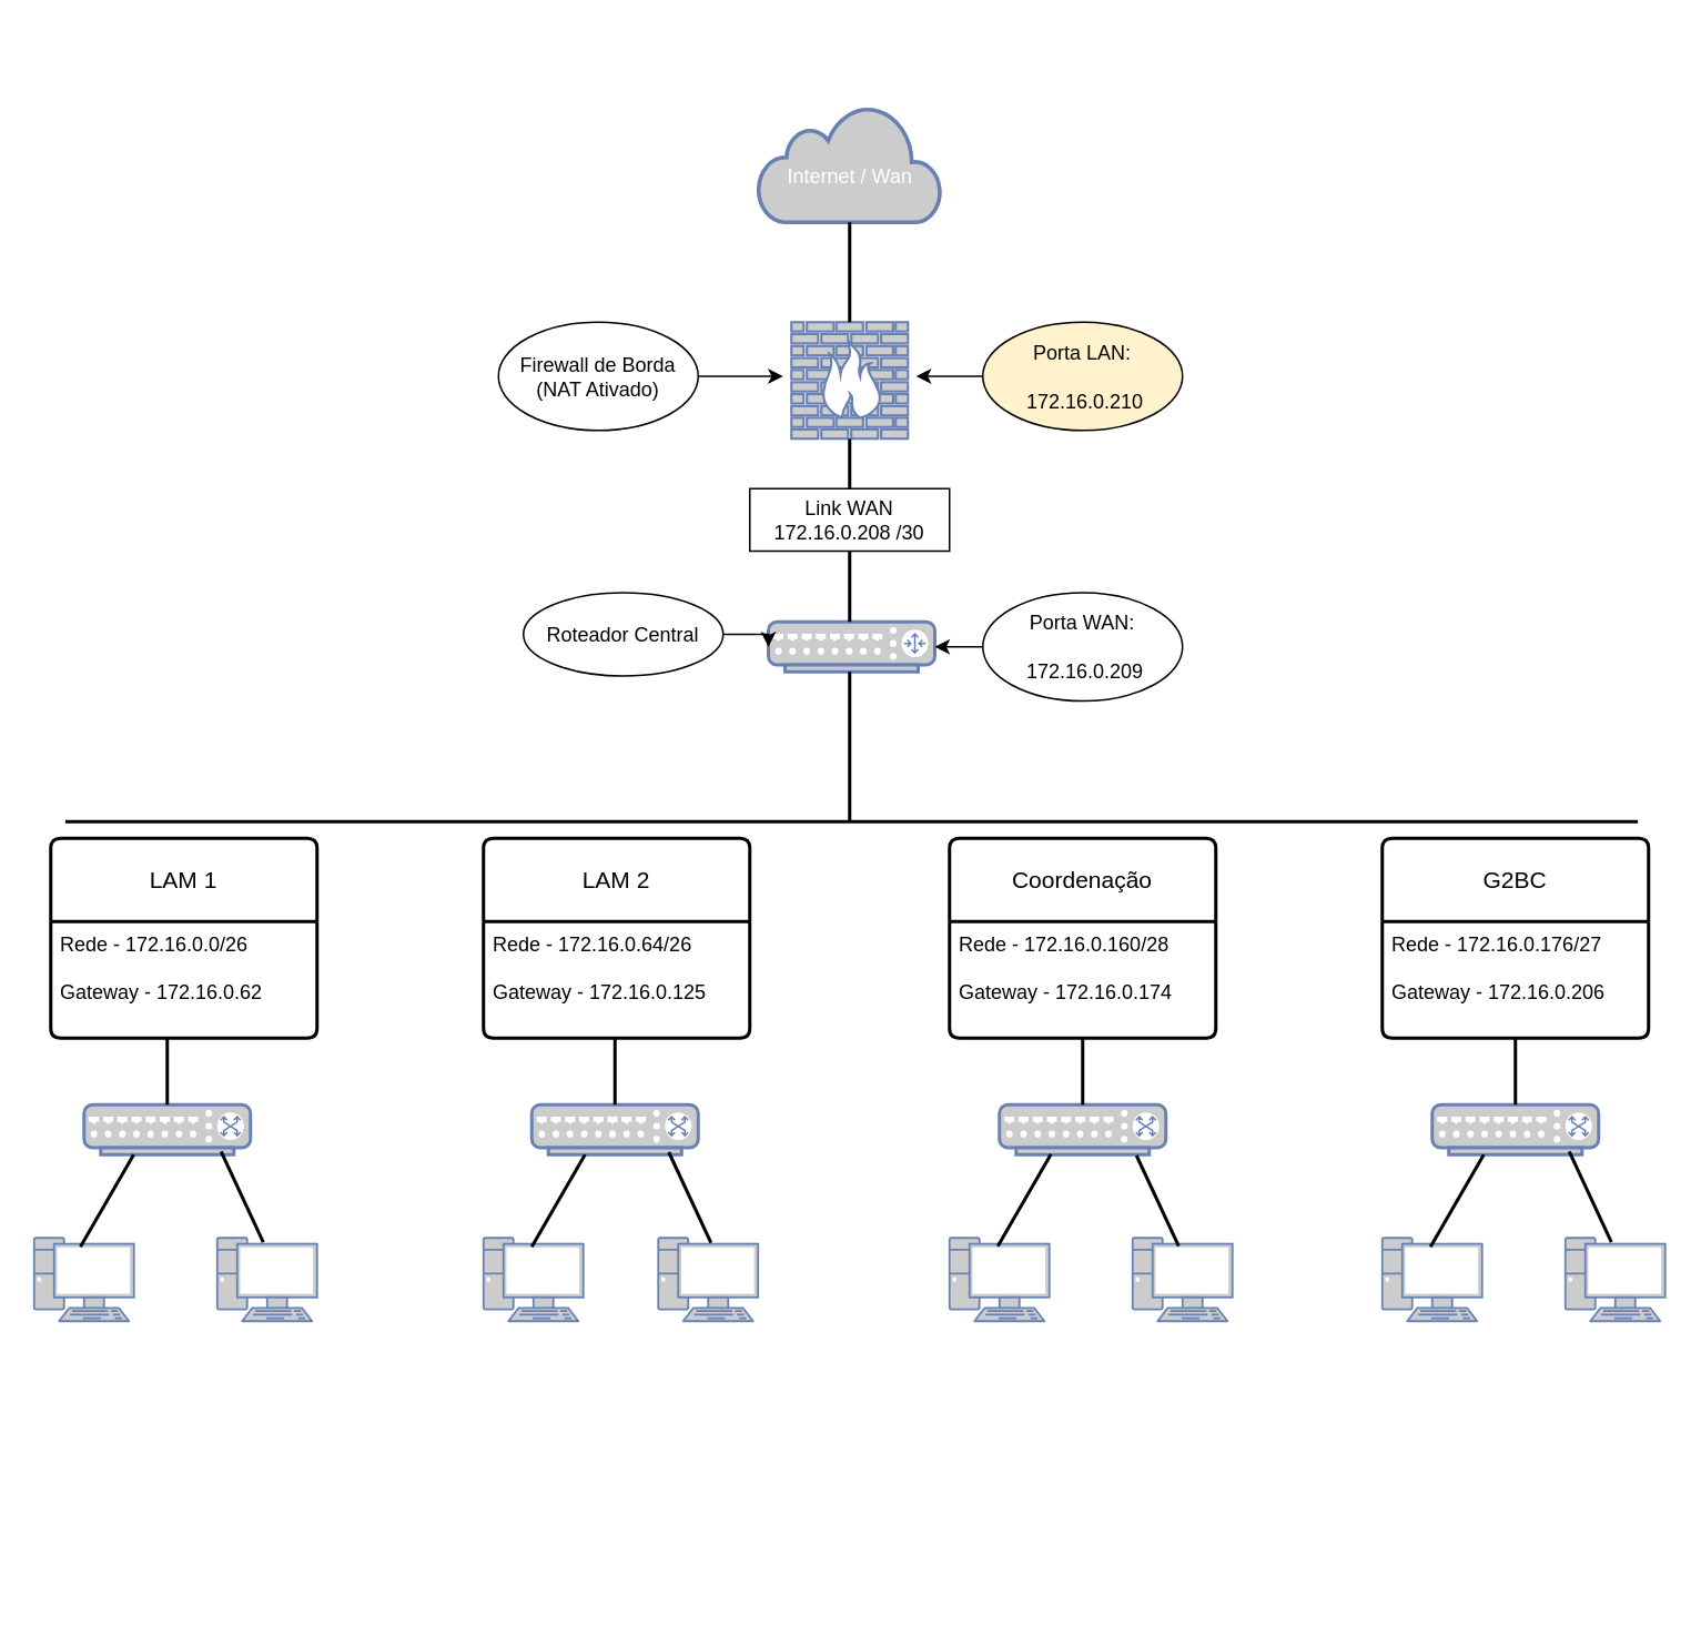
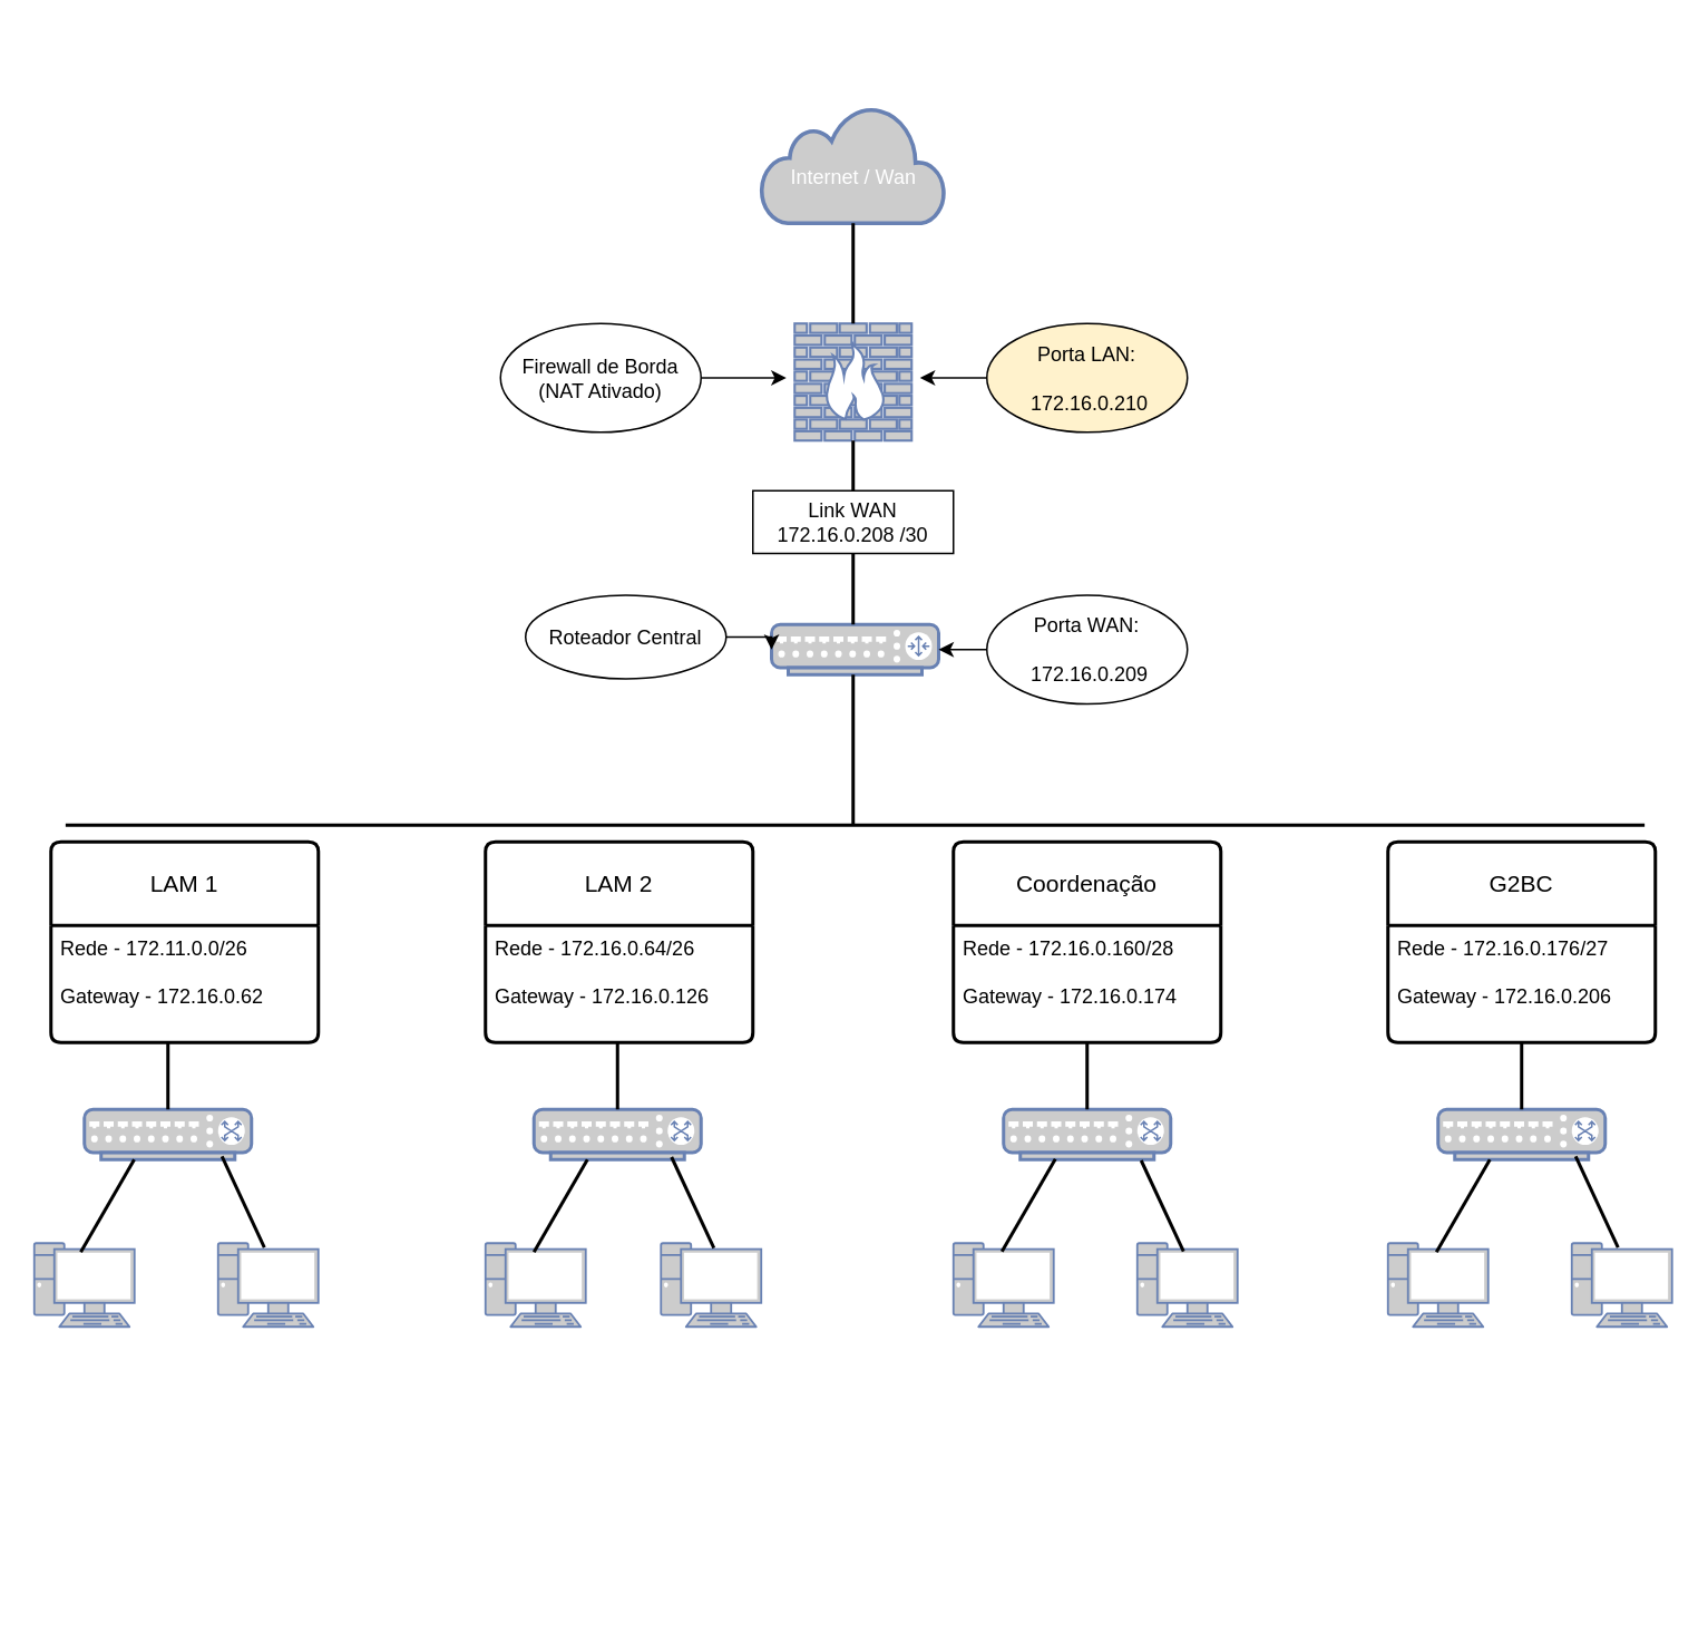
- <mxCell id="9" value="Rede - 172.16.0.0/26&lt;div&gt;&lt;br&gt;&lt;div&gt;Gateway - 172.16.0.62&lt;/div&gt;&lt;/div&gt;" style="align=left;strokeColor=none;fillColor=none;spacingLeft=4;spacingRight=4;fontSize=12;verticalAlign=top;resizable=0;rotatable=0;part=1;html=1;whiteSpace=wrap;" vertex="1" parent="8"><mxGeometry y="50" width="160" height="70" as="geometry" /></mxCell>
+ <mxCell id="9" value="Rede - 172.11.0.0/26&lt;div&gt;&lt;br&gt;&lt;div&gt;Gateway - 172.16.0.62&lt;/div&gt;&lt;/div&gt;" style="align=left;strokeColor=none;fillColor=none;spacingLeft=4;spacingRight=4;fontSize=12;verticalAlign=top;resizable=0;rotatable=0;part=1;html=1;whiteSpace=wrap;" vertex="1" parent="8"><mxGeometry y="50" width="160" height="70" as="geometry" /></mxCell>
- <mxCell id="11" value="Rede - 172.16.0.64/26&lt;div&gt;&lt;br&gt;&lt;div&gt;Gateway - 172.16.0.125&lt;/div&gt;&lt;/div&gt;" style="align=left;strokeColor=none;fillColor=none;spacingLeft=4;spacingRight=4;fontSize=12;verticalAlign=top;resizable=0;rotatable=0;part=1;html=1;whiteSpace=wrap;" vertex="1" parent="10"><mxGeometry y="50" width="160" height="70" as="geometry" /></mxCell>
+ <mxCell id="11" value="Rede - 172.16.0.64/26&lt;div&gt;&lt;br&gt;&lt;div&gt;Gateway - 172.16.0.126&lt;/div&gt;&lt;/div&gt;" style="align=left;strokeColor=none;fillColor=none;spacingLeft=4;spacingRight=4;fontSize=12;verticalAlign=top;resizable=0;rotatable=0;part=1;html=1;whiteSpace=wrap;" vertex="1" parent="10"><mxGeometry y="50" width="160" height="70" as="geometry" /></mxCell>
